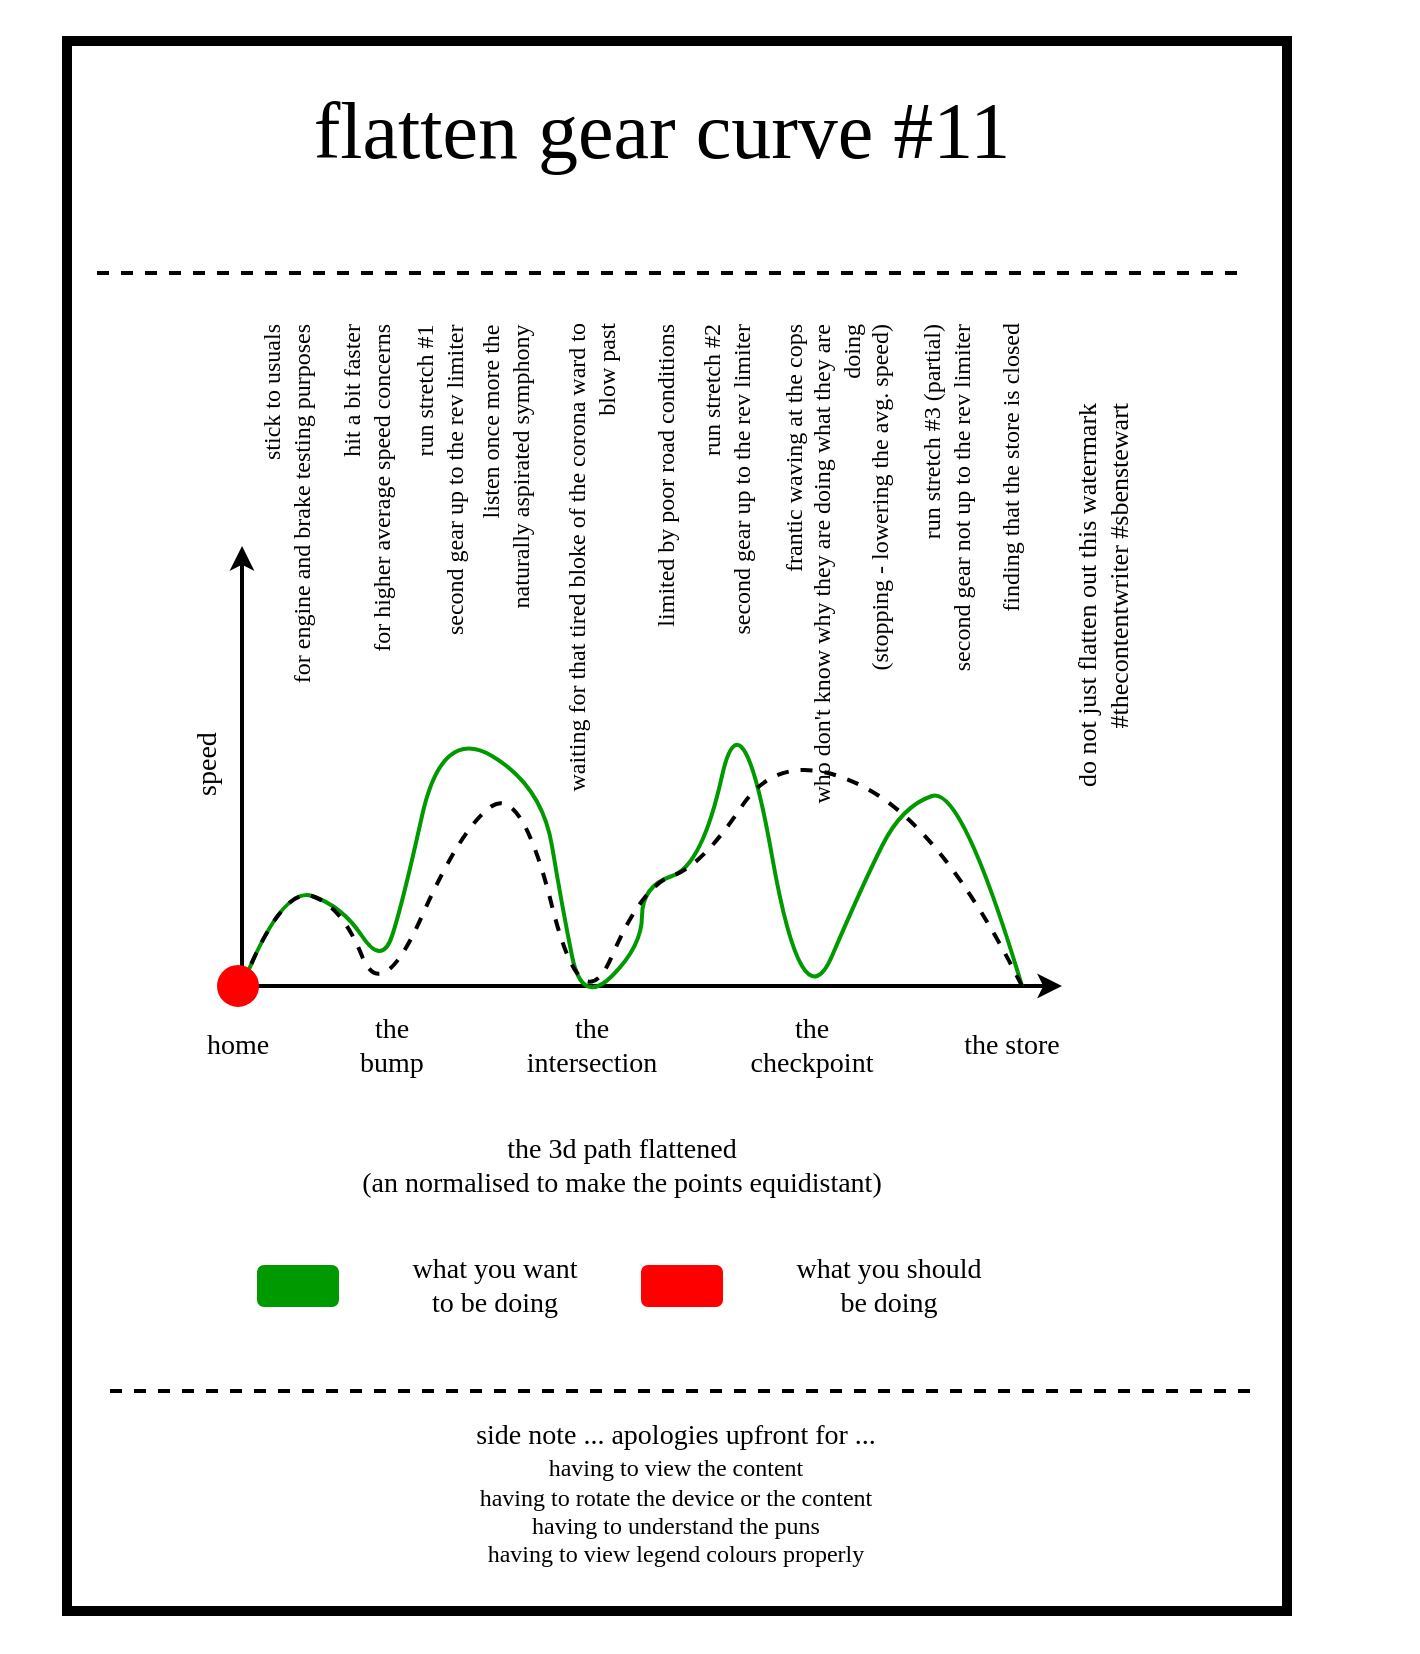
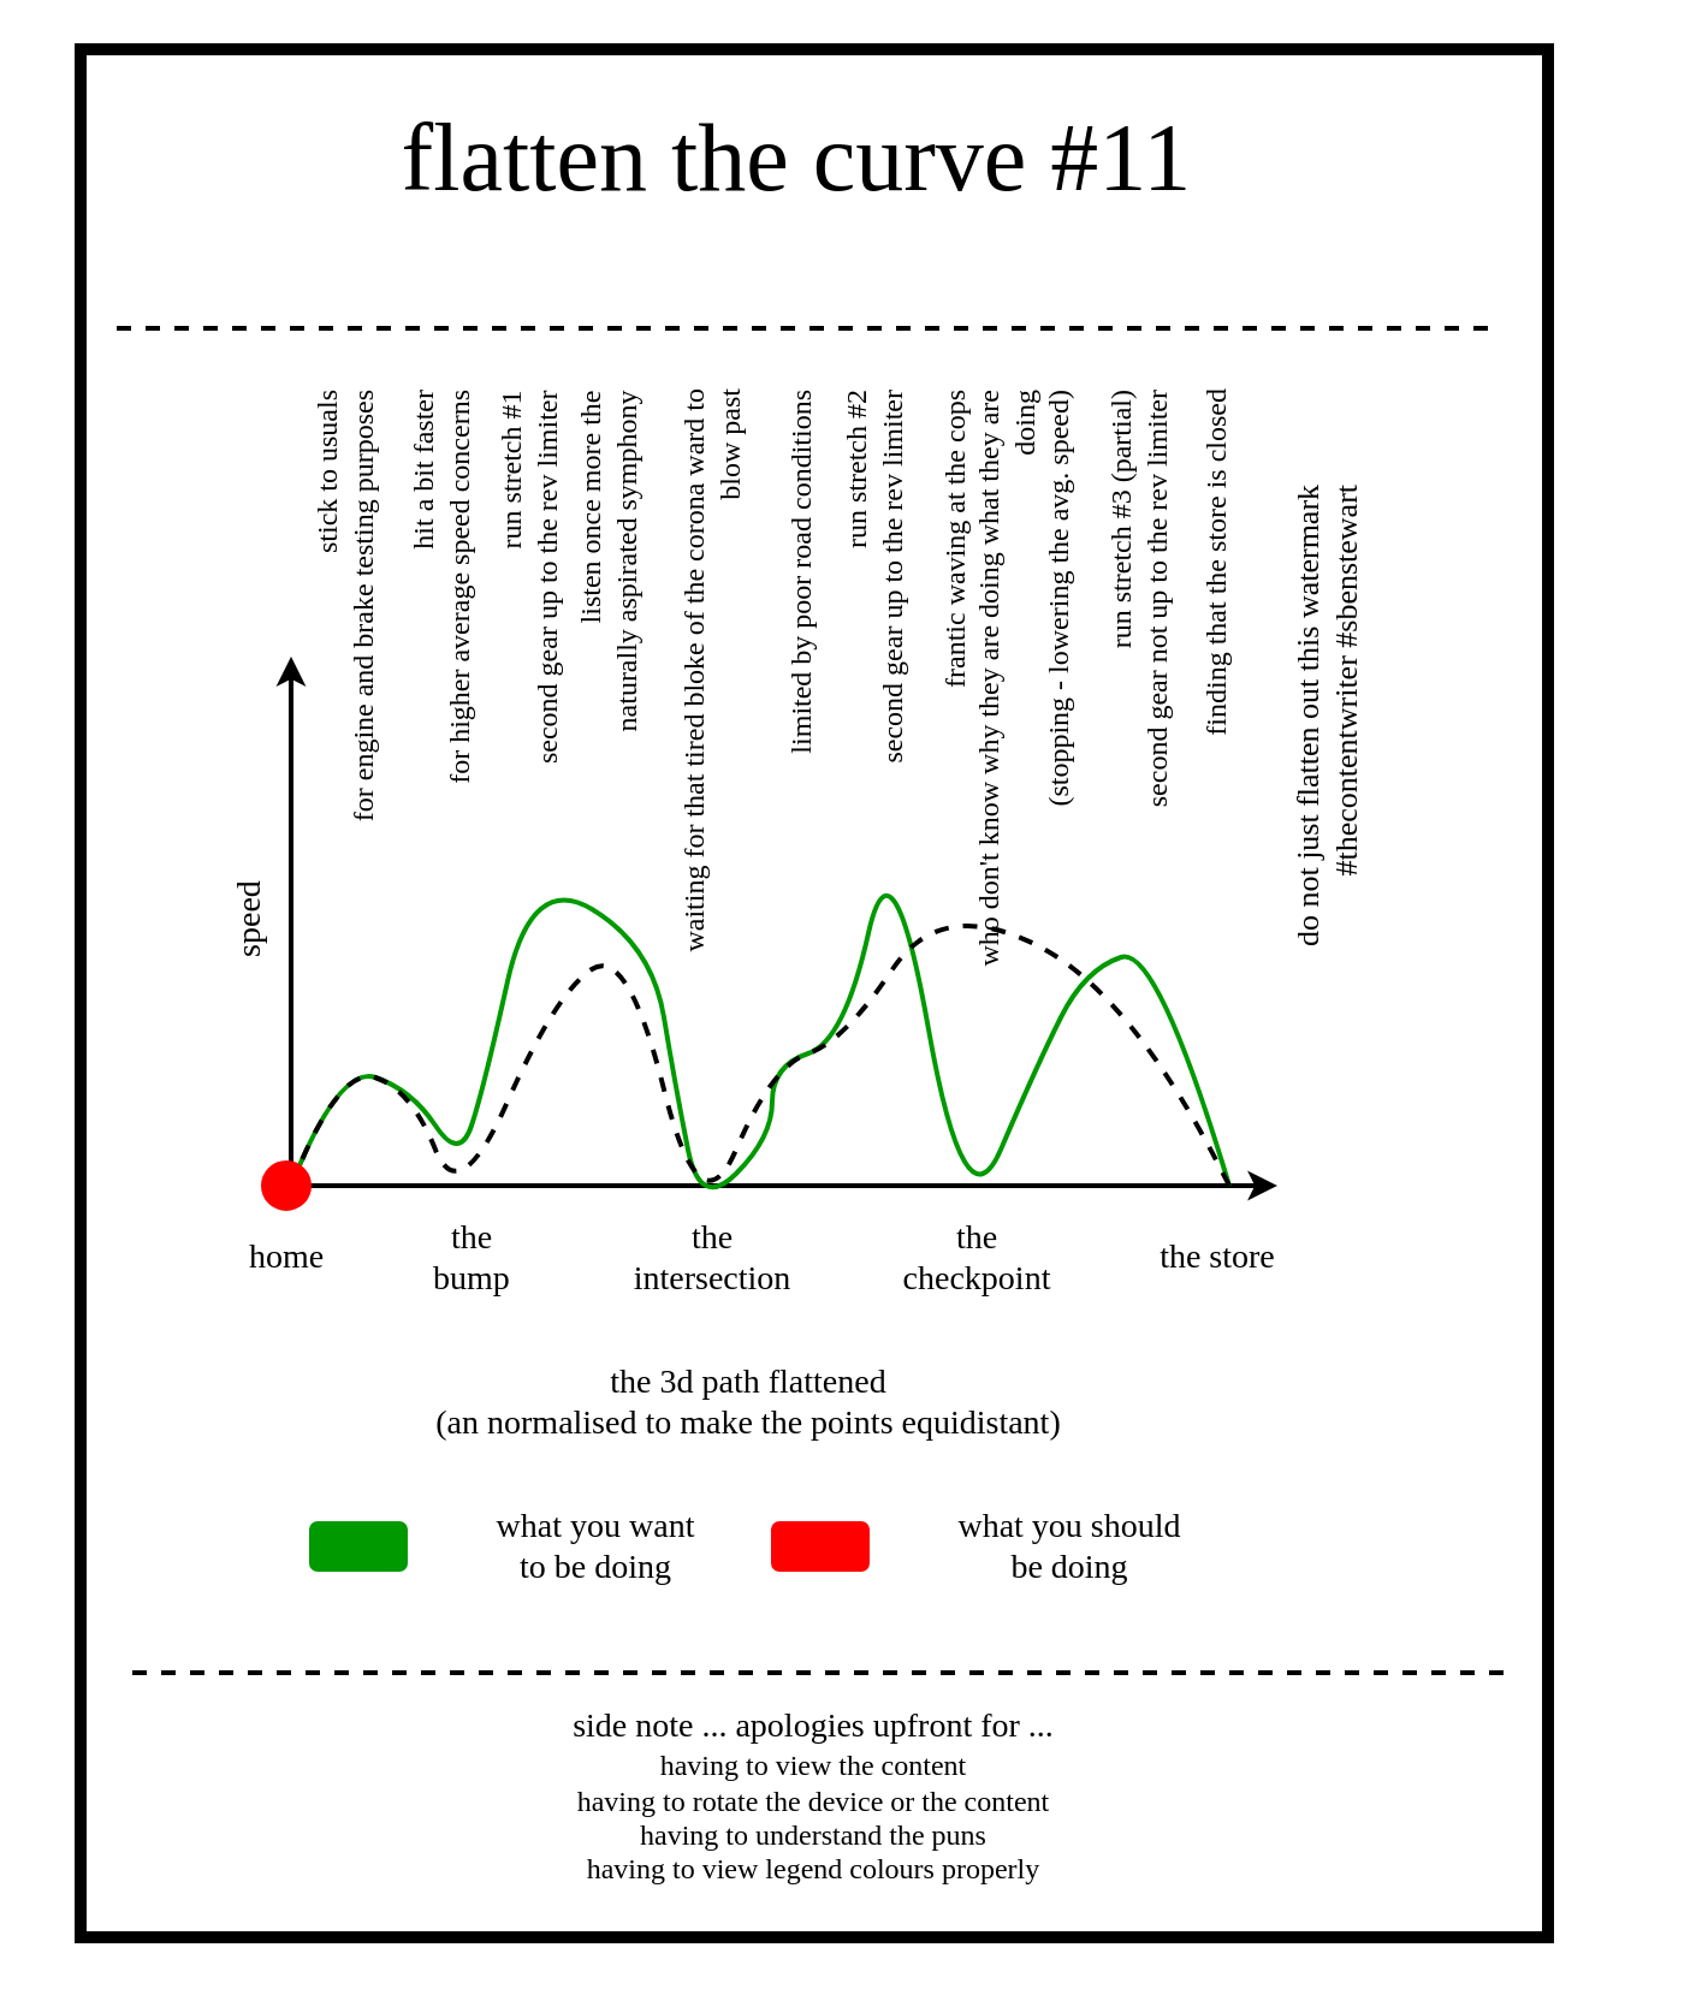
- <mxCell id="3" value="&lt;font&gt;&lt;span style=&quot;font-size: 40px&quot;&gt;flatten gear curve #11&lt;/span&gt;&lt;br&gt;&lt;/font&gt;" style="text;html=1;strokeColor=none;fillColor=none;align=center;verticalAlign=middle;whiteSpace=wrap;rounded=0;fontFamily=xkcd;" parent="1" vertex="1"><mxGeometry x="45.5" y="55" width="570" height="20" as="geometry" /></mxCell>
+ <mxCell id="3" value="&lt;font&gt;&lt;span style=&quot;font-size: 40px&quot;&gt;flatten the curve #11&lt;/span&gt;&lt;br&gt;&lt;/font&gt;" style="text;html=1;strokeColor=none;fillColor=none;align=center;verticalAlign=middle;whiteSpace=wrap;rounded=0;fontFamily=xkcd;" parent="1" vertex="1"><mxGeometry x="45.5" y="55" width="570" height="20" as="geometry" /></mxCell>
